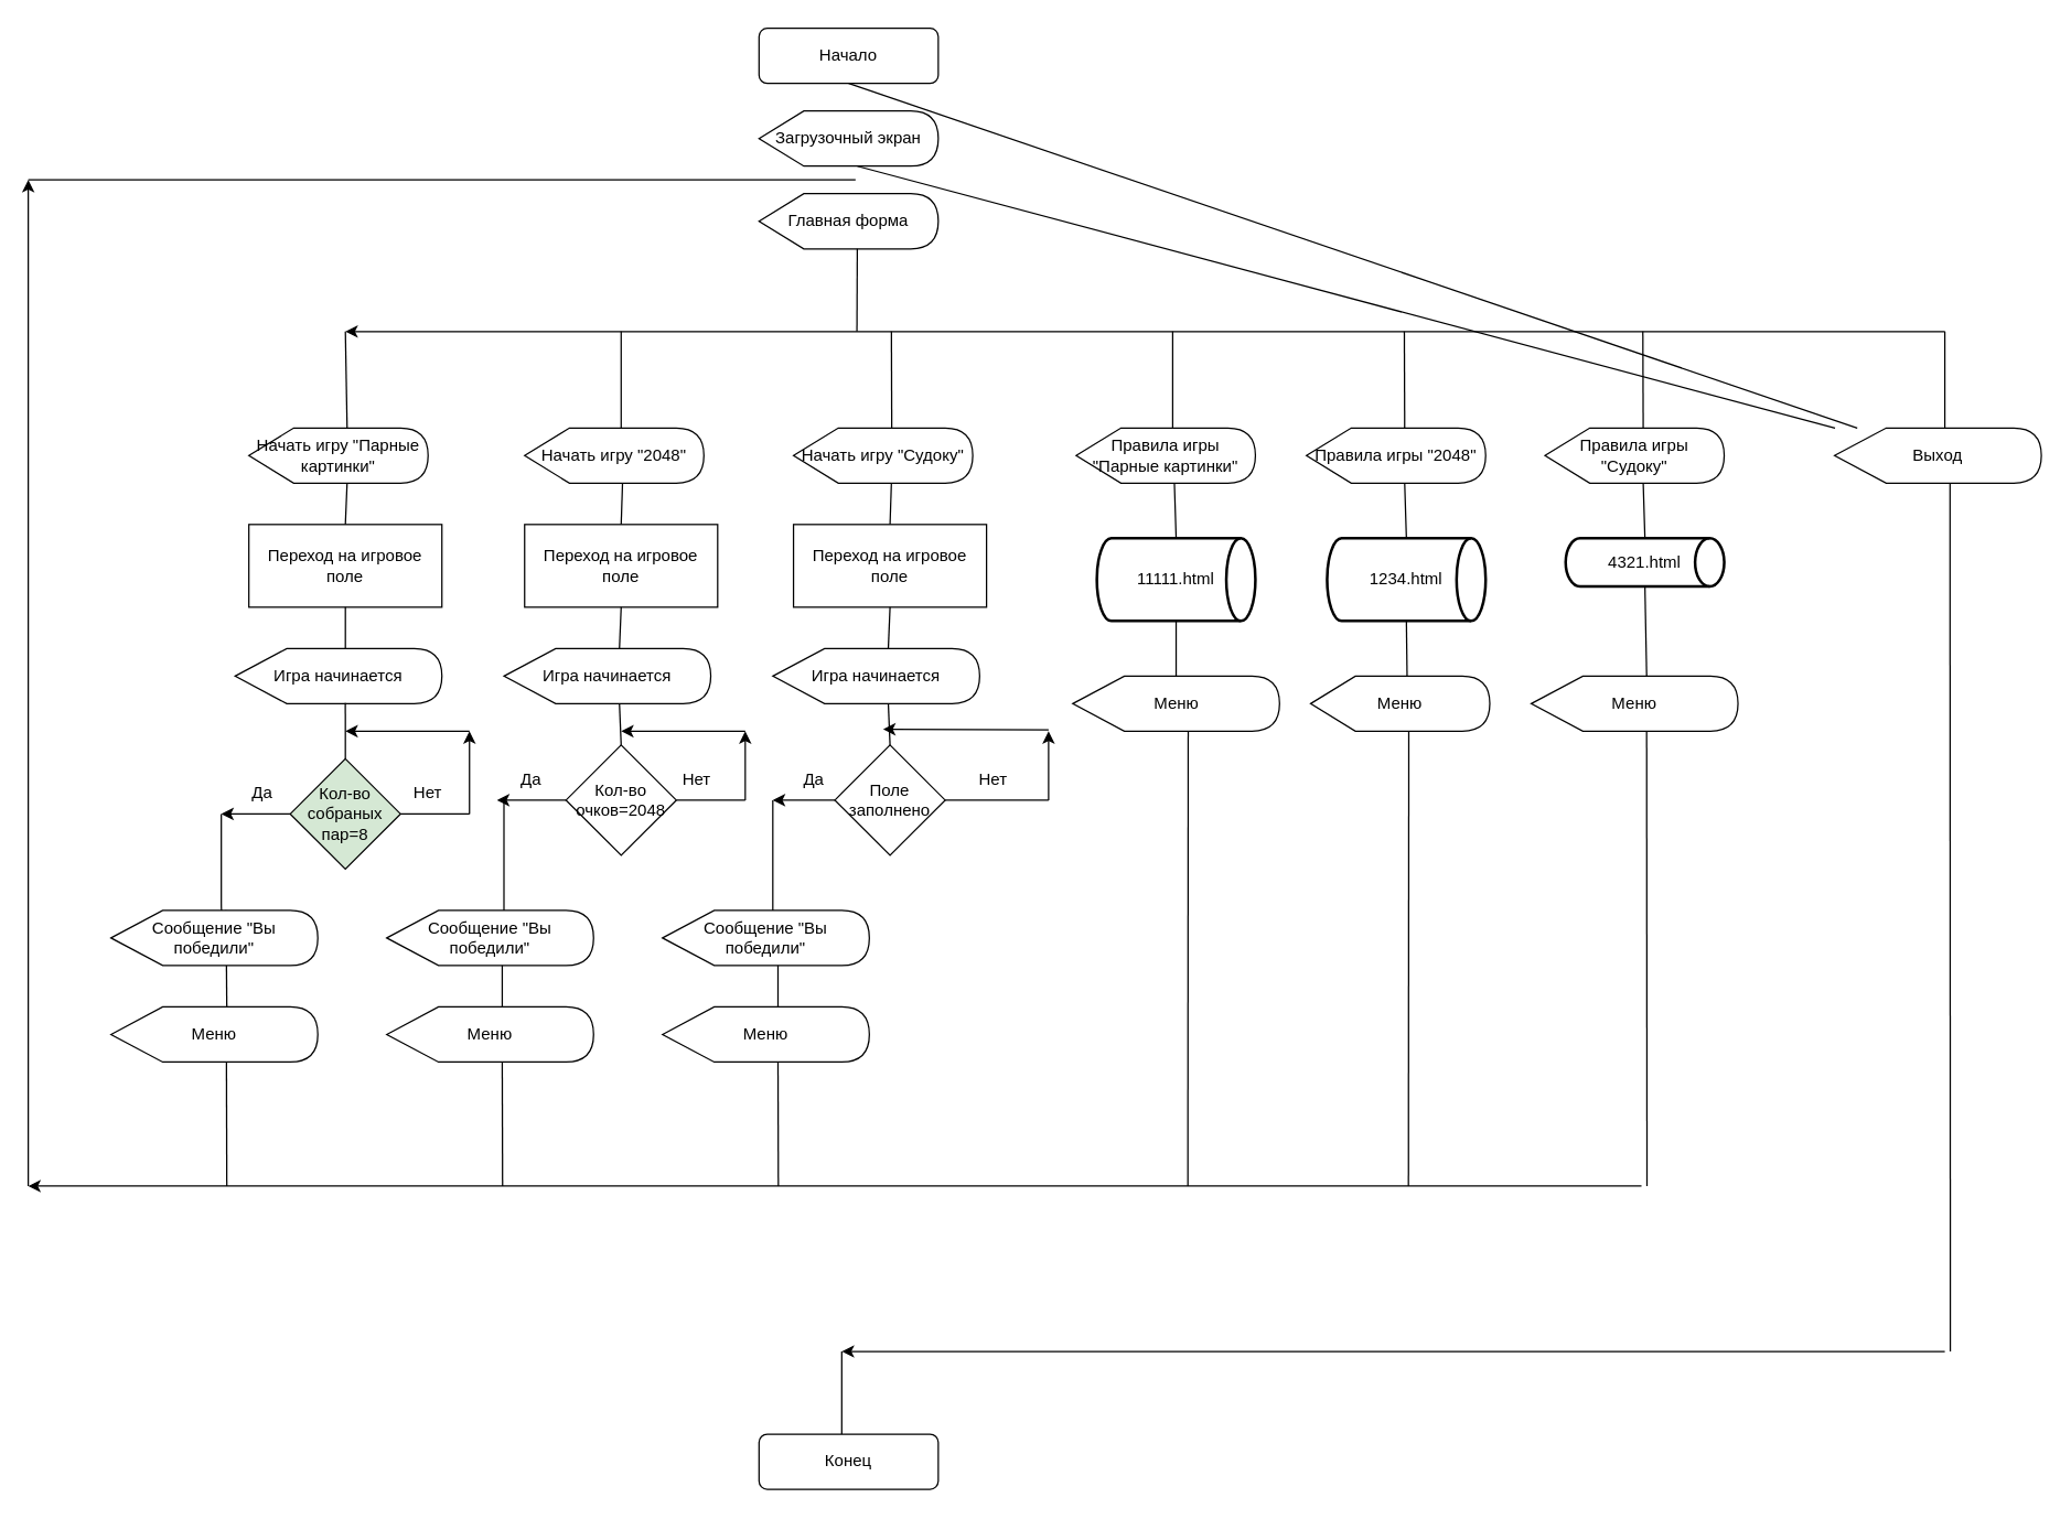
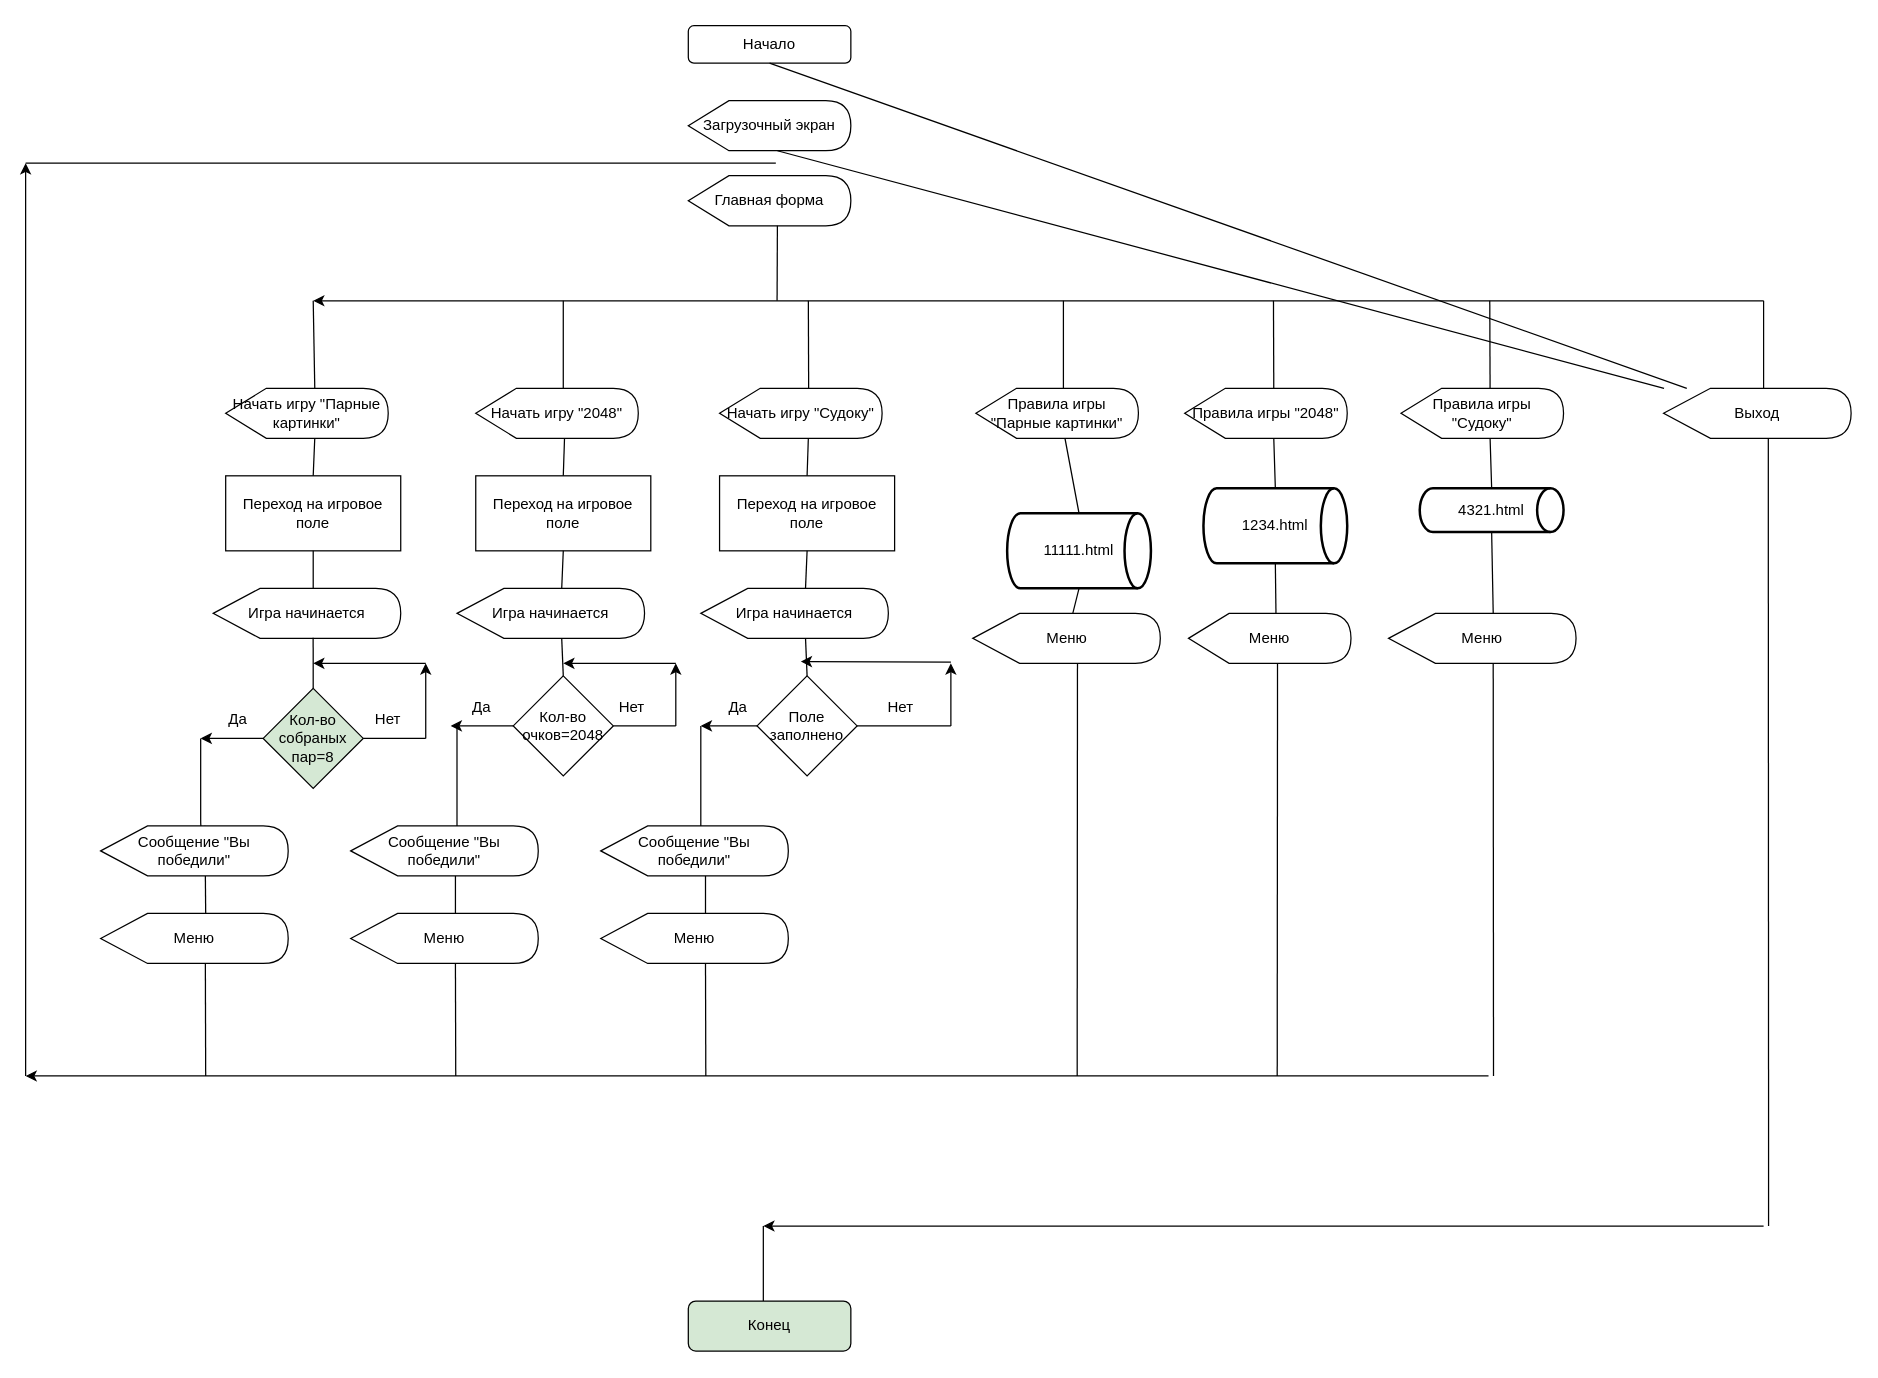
- <mxCell id="2" value="Начало" style="rounded=1;whiteSpace=wrap;html=1;" parent="1" vertex="1"><mxGeometry x="550" y="20" width="130" height="40" as="geometry" /></mxCell>
+ <mxCell id="2" value="Начало" style="rounded=1;whiteSpace=wrap;html=1;" parent="1" vertex="1"><mxGeometry x="550" y="20" width="130" height="30" as="geometry" /></mxCell>
- <mxCell id="60" value="11111.html" style="strokeWidth=2;html=1;shape=mxgraph.flowchart.direct_data;whiteSpace=wrap;" parent="1" vertex="1"><mxGeometry x="795" y="390" width="115" height="60" as="geometry" /></mxCell>
+ <mxCell id="60" value="11111.html" style="strokeWidth=2;html=1;shape=mxgraph.flowchart.direct_data;whiteSpace=wrap;" parent="1" vertex="1"><mxGeometry x="805" y="410" width="115" height="60" as="geometry" /></mxCell>
- <mxCell id="76" value="Конец" style="rounded=1;whiteSpace=wrap;html=1;" parent="1" vertex="1"><mxGeometry x="550" y="1040" width="130" height="40" as="geometry" /></mxCell>
+ <mxCell id="76" value="Конец" style="rounded=1;whiteSpace=wrap;html=1;fillColor=#d5e8d4;" parent="1" vertex="1"><mxGeometry x="550" y="1040" width="130" height="40" as="geometry" /></mxCell>
